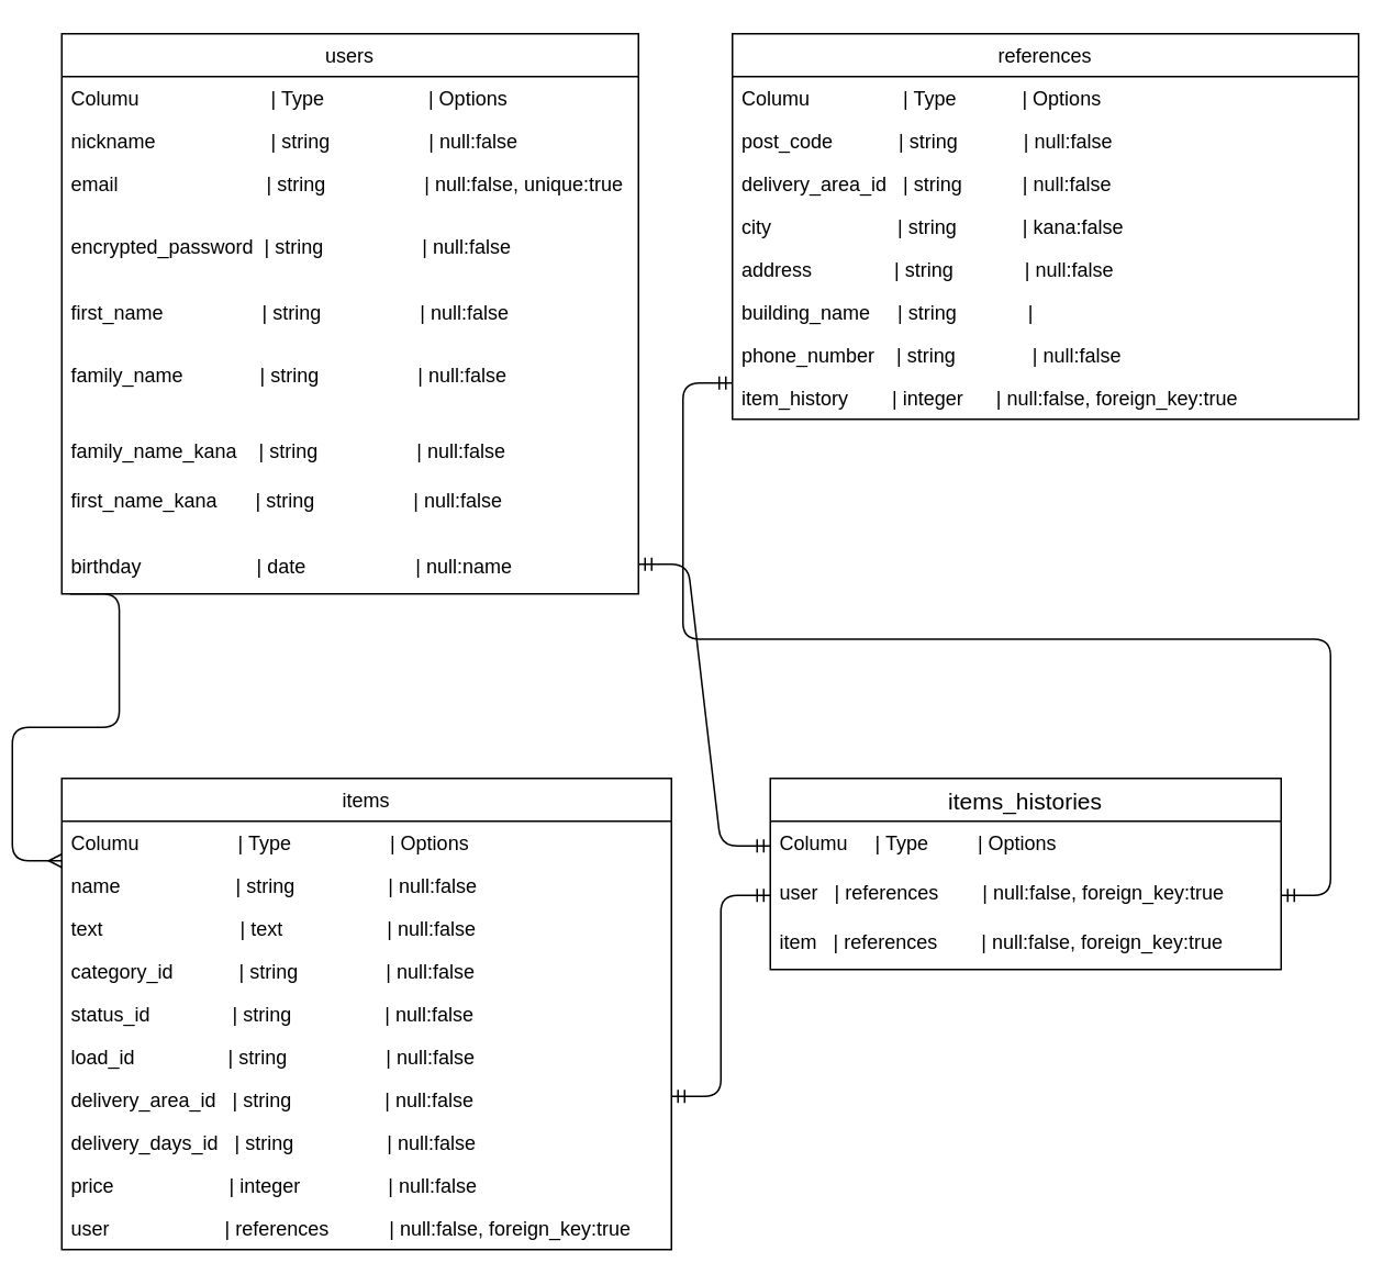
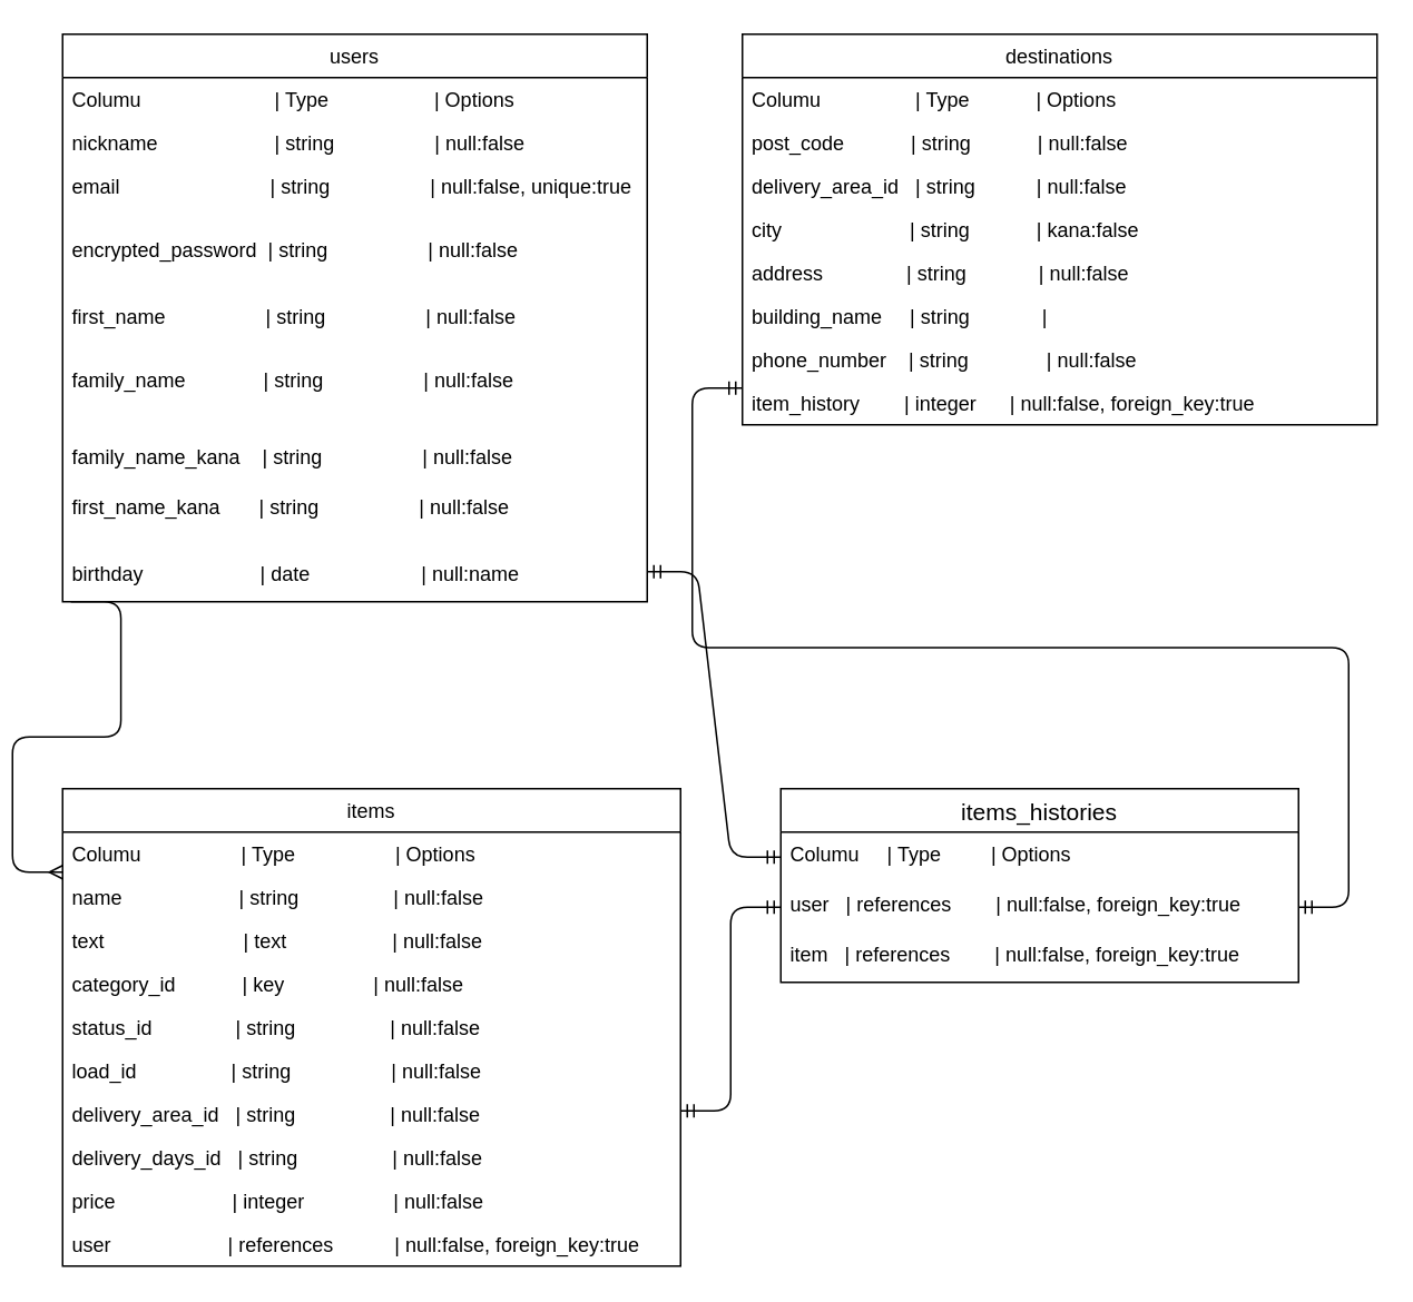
- <mxCell id="12" value="references" style="swimlane;fontStyle=0;childLayout=stackLayout;horizontal=1;startSize=26;horizontalStack=0;resizeParent=1;resizeParentMax=0;resizeLast=0;collapsible=1;marginBottom=0;" vertex="1" parent="1"><mxGeometry x="427" y="20" width="380" height="234" as="geometry" /></mxCell>
+ <mxCell id="12" value="destinations" style="swimlane;fontStyle=0;childLayout=stackLayout;horizontal=1;startSize=26;horizontalStack=0;resizeParent=1;resizeParentMax=0;resizeLast=0;collapsible=1;marginBottom=0;" vertex="1" parent="1"><mxGeometry x="427" y="20" width="380" height="234" as="geometry" /></mxCell>
- <mxCell id="25" value="category_id            | string                | null:false" style="text;strokeColor=none;fillColor=none;align=left;verticalAlign=top;spacingLeft=4;spacingRight=4;overflow=hidden;rotatable=0;points=[[0,0.5],[1,0.5]];portConstraint=eastwest;" vertex="1" parent="21"><mxGeometry y="104" width="370" height="26" as="geometry" /></mxCell>
+ <mxCell id="25" value="category_id            | key                | null:false" style="text;strokeColor=none;fillColor=none;align=left;verticalAlign=top;spacingLeft=4;spacingRight=4;overflow=hidden;rotatable=0;points=[[0,0.5],[1,0.5]];portConstraint=eastwest;" vertex="1" parent="21"><mxGeometry y="104" width="370" height="26" as="geometry" /></mxCell>
